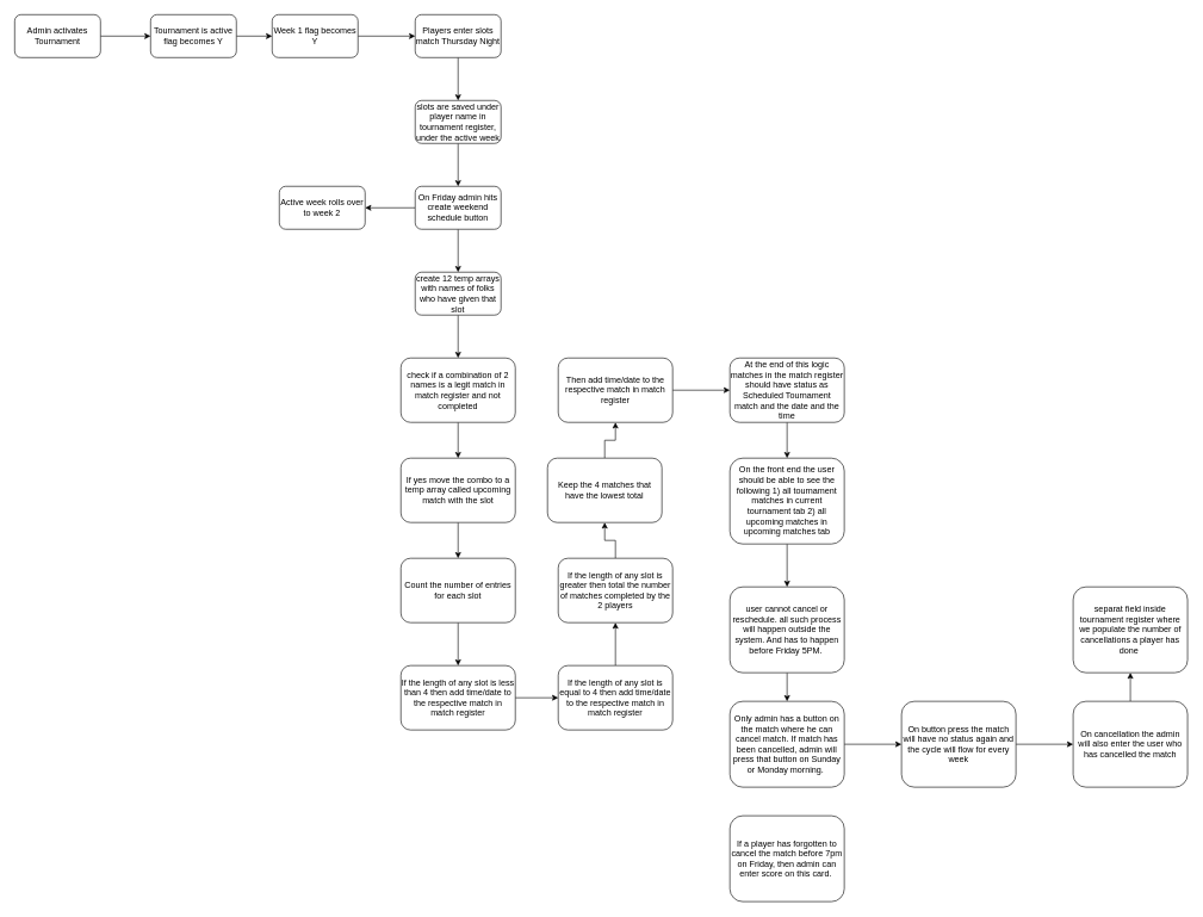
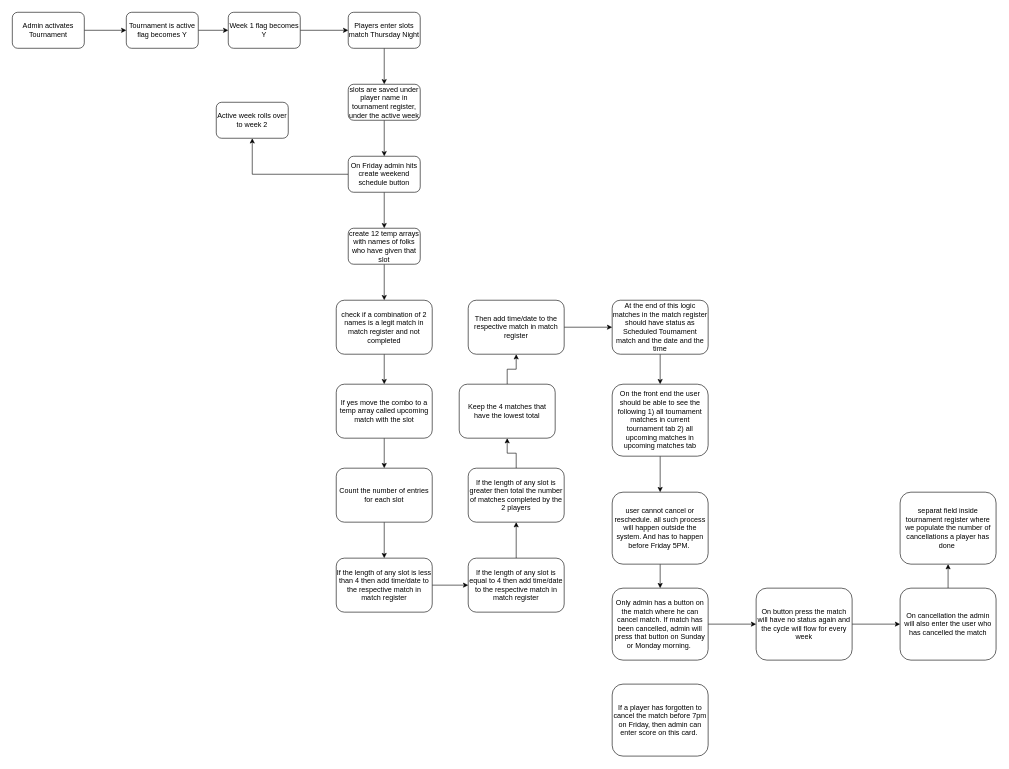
- <mxCell id="35" value="Active week rolls over to week 2" style="rounded=1;whiteSpace=wrap;html=1;" vertex="1" parent="1"><mxGeometry x="390" y="260" width="120" height="60" as="geometry" /></mxCell>
+ <mxCell id="35" value="Active week rolls over to week 2" style="rounded=1;whiteSpace=wrap;html=1;" vertex="1" parent="1"><mxGeometry x="360" y="170" width="120" height="60" as="geometry" /></mxCell>
